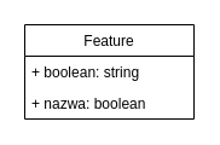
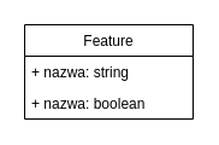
- <mxCell id="3" value="+ boolean: string" style="text;strokeColor=none;fillColor=none;align=left;verticalAlign=top;spacingLeft=4;spacingRight=4;overflow=hidden;rotatable=0;points=[[0,0.5],[1,0.5]];portConstraint=eastwest;" vertex="1" parent="2"><mxGeometry y="26" width="140" height="26" as="geometry" /></mxCell>
+ <mxCell id="3" value="+ nazwa: string" style="text;strokeColor=none;fillColor=none;align=left;verticalAlign=top;spacingLeft=4;spacingRight=4;overflow=hidden;rotatable=0;points=[[0,0.5],[1,0.5]];portConstraint=eastwest;" vertex="1" parent="2"><mxGeometry y="26" width="140" height="26" as="geometry" /></mxCell>
